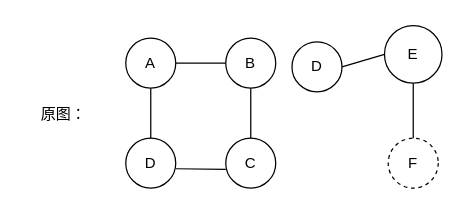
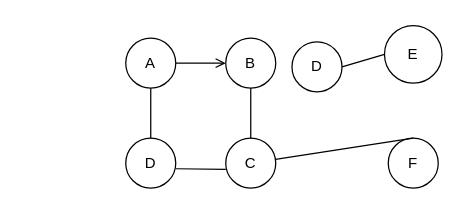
- <mxCell id="9" value="" style="endArrow=none;html=1;rounded=0;entryX=0;entryY=0.5;entryDx=0;entryDy=0;exitX=1;exitY=0.5;exitDx=0;exitDy=0;" edge="1" parent="1" source="2" target="3"><mxGeometry width="50" height="50" relative="1" as="geometry"><mxPoint x="140" y="-40" as="sourcePoint" /><mxPoint x="190" y="-90" as="targetPoint" /></mxGeometry></mxCell>
+ <mxCell id="9" value="" style="endArrow=open;html=1;rounded=0;entryX=0;entryY=0.5;entryDx=0;entryDy=0;exitX=1;exitY=0.5;exitDx=0;exitDy=0;" edge="1" parent="1" source="2" target="3"><mxGeometry width="50" height="50" relative="1" as="geometry"><mxPoint x="140" y="-40" as="sourcePoint" /><mxPoint x="190" y="-90" as="targetPoint" /></mxGeometry></mxCell>
- <mxCell id="14" value="" style="endArrow=none;html=1;rounded=0;entryX=0.5;entryY=1;entryDx=0;entryDy=0;exitX=0.5;exitY=0;exitDx=0;exitDy=0;" edge="1" parent="1" source="8" target="5"><mxGeometry width="50" height="50" relative="1" as="geometry"><mxPoint x="153" y="18" as="sourcePoint" /><mxPoint x="203" y="18" as="targetPoint" /></mxGeometry></mxCell>
+ <mxCell id="14" value="" style="endArrow=none;html=1;rounded=0;exitX=0.5;exitY=0;exitDx=0;exitDy=0;" edge="1" parent="1" source="8" target="7"><mxGeometry width="50" height="50" relative="1" as="geometry"><mxPoint x="153" y="18" as="sourcePoint" /><mxPoint x="203" y="18" as="targetPoint" /></mxGeometry></mxCell>
- <mxCell id="15" value="原图：" style="text;html=1;align=center;verticalAlign=middle;resizable=0;points=[];autosize=1;strokeColor=none;fillColor=none;fontFamily=Comic Sans MS;" vertex="1" parent="1"><mxGeometry x="20" y="76" width="60" height="30" as="geometry" /></mxCell>
- <mxCell id="8" value="F" style="ellipse;whiteSpace=wrap;html=1;aspect=fixed;dashed=1;" vertex="1" parent="1"><mxGeometry x="310" y="110" width="40" height="40" as="geometry" /></mxCell>
+ <mxCell id="8" value="F" style="ellipse;whiteSpace=wrap;html=1;aspect=fixed;" vertex="1" parent="1"><mxGeometry x="310" y="110" width="40" height="40" as="geometry" /></mxCell>
